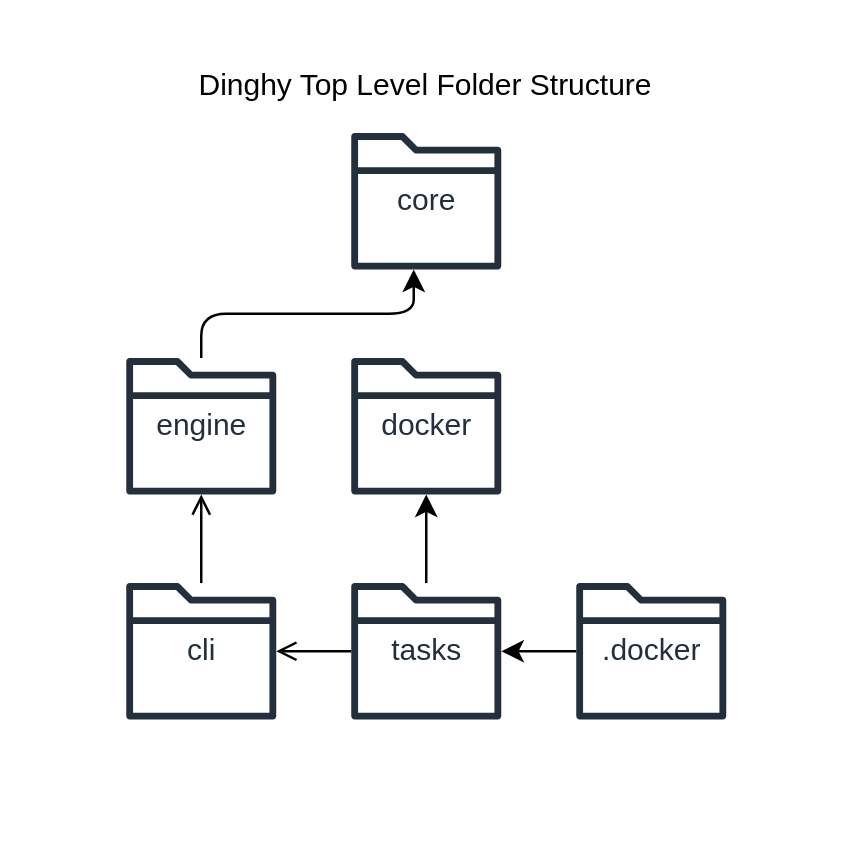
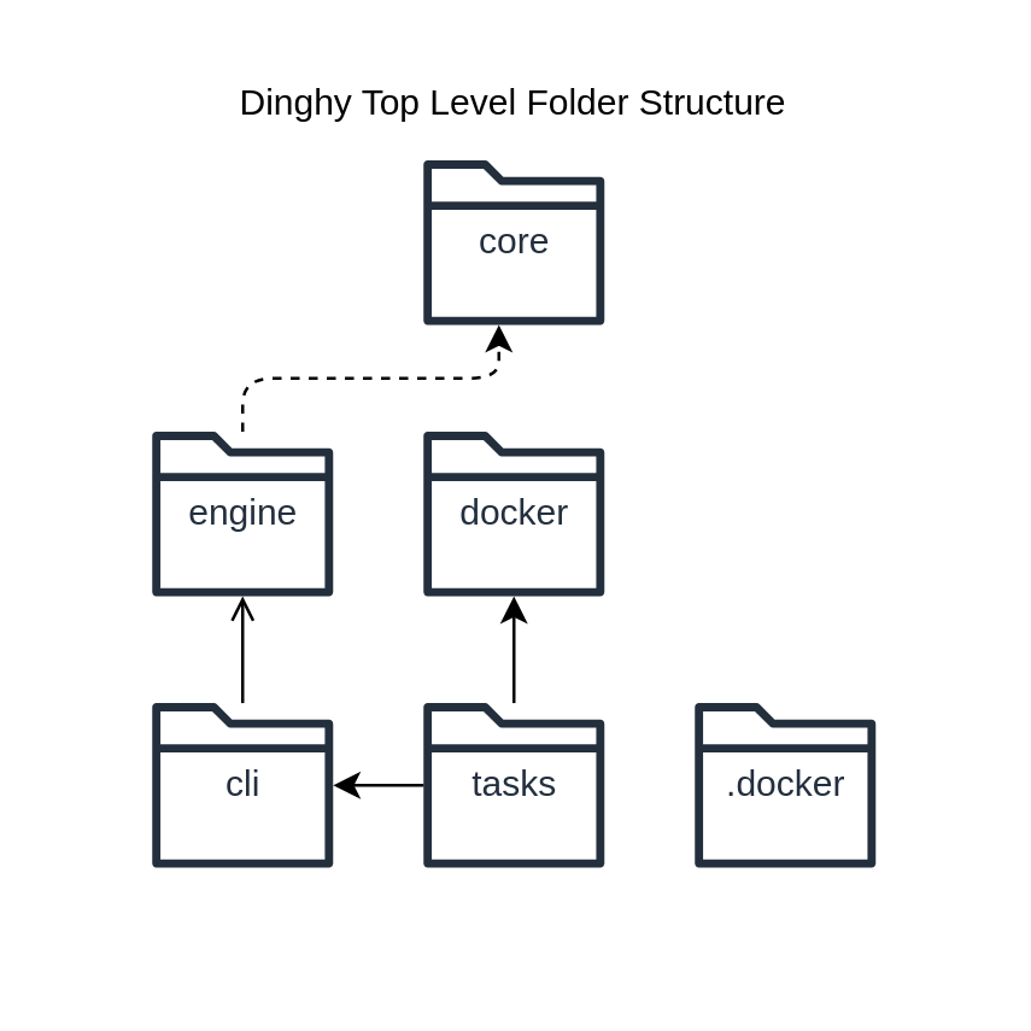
- <mxCell id="11" source="5" target="3" parent="1" edge="1" style="rounded=1;orthogonalLoop=1;jettySize=auto;html=1;edgeStyle=orthogonalEdgeStyle"><mxGeometry relative="1" as="geometry"><Array as="points"><mxPoint x="80" y="125" /><mxPoint x="165" y="125" /></Array></mxGeometry></mxCell>
+ <mxCell id="11" source="5" target="3" parent="1" edge="1" style="rounded=1;orthogonalLoop=1;jettySize=auto;html=1;edgeStyle=orthogonalEdgeStyle;dashed=1;"><mxGeometry relative="1" as="geometry"><Array as="points"><mxPoint x="80" y="125" /><mxPoint x="165" y="125" /></Array></mxGeometry></mxCell>
- <mxCell id="13" source="9" target="8" parent="1" edge="1" style="rounded=1;orthogonalLoop=1;jettySize=auto;html=1;edgeStyle=orthogonalEdgeStyle;endArrow=open;"><mxGeometry relative="1" as="geometry"><Array as="points"><mxPoint x="125" y="260" /><mxPoint x="125" y="260" /></Array></mxGeometry></mxCell>
+ <mxCell id="13" source="9" target="8" parent="1" edge="1" style="rounded=1;orthogonalLoop=1;jettySize=auto;html=1;edgeStyle=orthogonalEdgeStyle"><mxGeometry relative="1" as="geometry"><Array as="points"><mxPoint x="125" y="260" /><mxPoint x="125" y="260" /></Array></mxGeometry></mxCell>
- <mxCell id="15" source="10" target="9" parent="1" edge="1" style="rounded=1;orthogonalLoop=1;jettySize=auto;html=1;edgeStyle=orthogonalEdgeStyle"><mxGeometry relative="1" as="geometry"><Array as="points"><mxPoint x="215" y="260" /><mxPoint x="215" y="260" /></Array></mxGeometry></mxCell>
